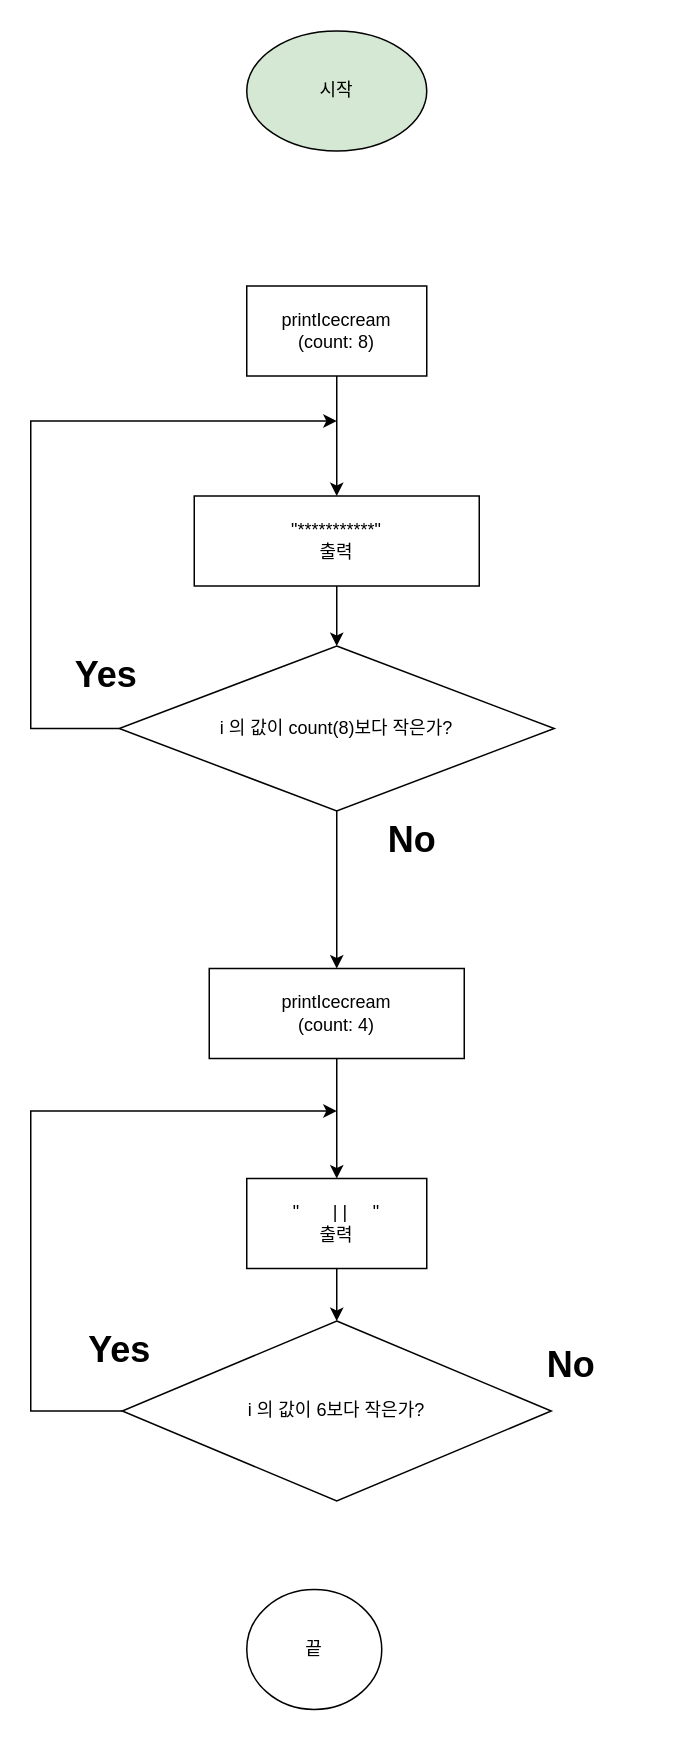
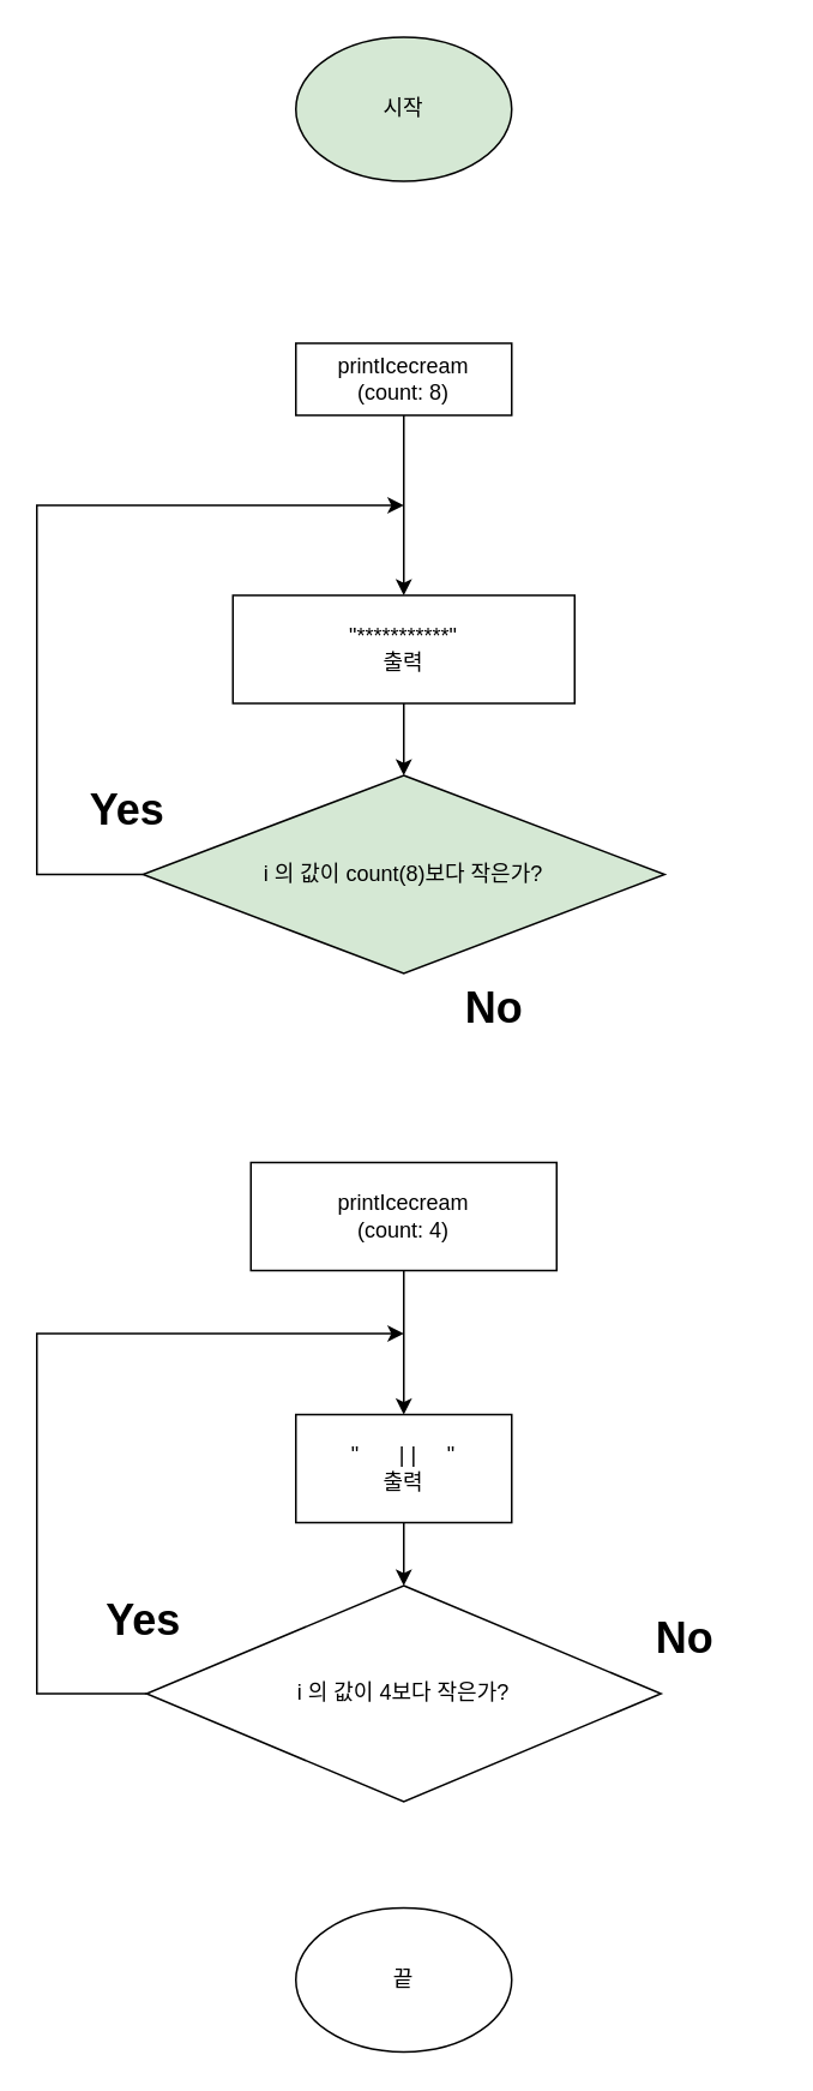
- <mxCell id="4" value="printIcecream&lt;div&gt;(count: 8)&lt;/div&gt;" style="whiteSpace=wrap;html=1;" vertex="1" parent="1"><mxGeometry x="164" y="190" width="120" height="60" as="geometry" /></mxCell>
+ <mxCell id="4" value="printIcecream&lt;div&gt;(count: 8)&lt;/div&gt;" style="whiteSpace=wrap;html=1;" vertex="1" parent="1"><mxGeometry x="164" y="190" width="120" height="40" as="geometry" /></mxCell>
- <mxCell id="9" value="i 의 값이 count(8)보다 작은가?" style="rhombus;whiteSpace=wrap;html=1;" vertex="1" parent="1"><mxGeometry x="79" y="430" width="290" height="110" as="geometry" /></mxCell>
+ <mxCell id="9" value="i 의 값이 count(8)보다 작은가?" style="rhombus;whiteSpace=wrap;html=1;fillColor=#d5e8d4;" vertex="1" parent="1"><mxGeometry x="79" y="430" width="290" height="110" as="geometry" /></mxCell>
- <mxCell id="8" value="" style="edgeStyle=orthogonalEdgeStyle;rounded=0;orthogonalLoop=1;jettySize=auto;html=1;" edge="1" parent="1" source="9" target="13"><mxGeometry relative="1" as="geometry" /></mxCell>
- <mxCell id="17" value="i 의 값이 6보다 작은가?" style="rhombus;whiteSpace=wrap;html=1;" vertex="1" parent="1"><mxGeometry x="81" y="880" width="286" height="120" as="geometry" /></mxCell>
+ <mxCell id="17" value="i 의 값이 4보다 작은가?" style="rhombus;whiteSpace=wrap;html=1;" vertex="1" parent="1"><mxGeometry x="81" y="880" width="286" height="120" as="geometry" /></mxCell>
- <mxCell id="20" value="끝" style="ellipse;whiteSpace=wrap;html=1;" vertex="1" parent="1"><mxGeometry x="164" y="1059" width="90" height="80" as="geometry" /></mxCell>
+ <mxCell id="20" value="끝" style="ellipse;whiteSpace=wrap;html=1;" vertex="1" parent="1"><mxGeometry x="164" y="1059" width="120" height="80" as="geometry" /></mxCell>
